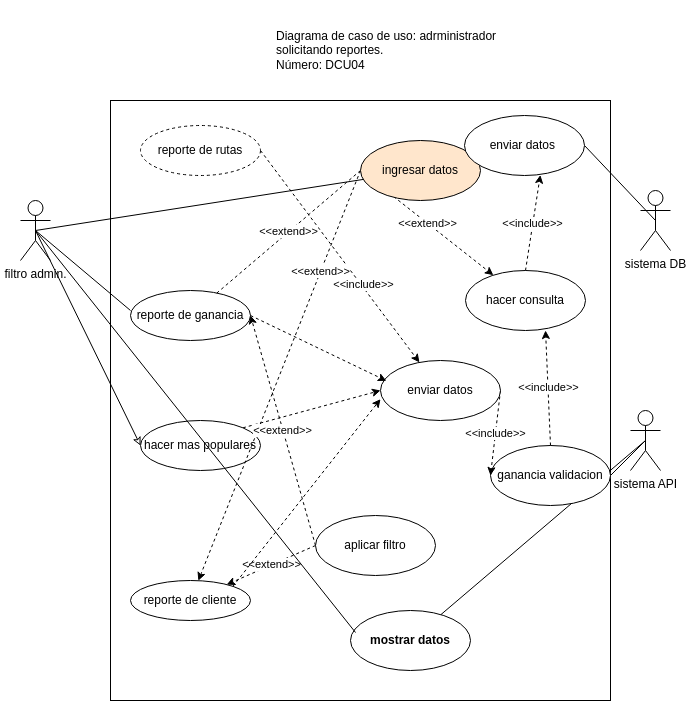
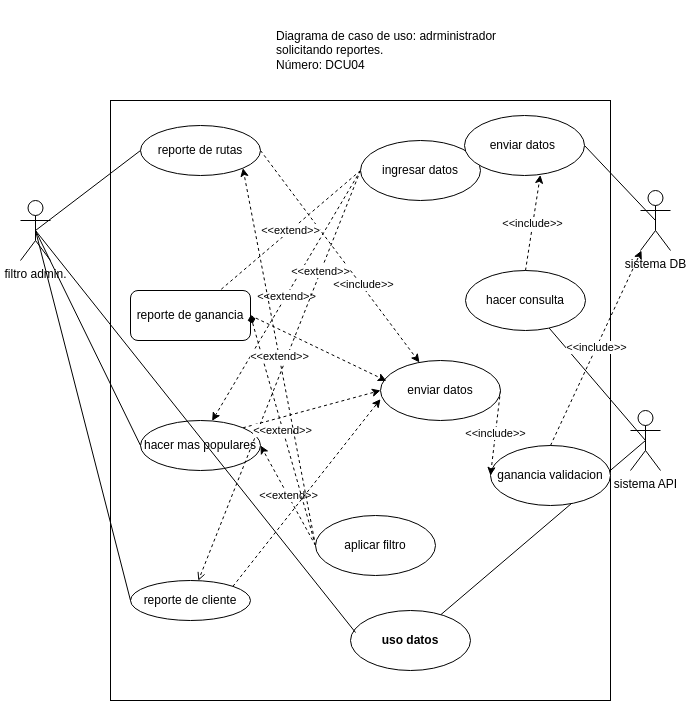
- <mxCell id="5" value="reporte de rutas" style="ellipse;whiteSpace=wrap;html=1;dashed=1;" vertex="1" parent="1"><mxGeometry x="140" y="125" width="120" height="50" as="geometry" /></mxCell>
+ <mxCell id="5" value="reporte de rutas" style="ellipse;whiteSpace=wrap;html=1;" vertex="1" parent="1"><mxGeometry x="140" y="125" width="120" height="50" as="geometry" /></mxCell>
- <mxCell id="24" value="ingresar datos" style="ellipse;whiteSpace=wrap;html=1;fillColor=#ffe6cc;" vertex="1" parent="1"><mxGeometry x="360" y="140" width="120" height="60" as="geometry" /></mxCell>
+ <mxCell id="24" value="ingresar datos" style="ellipse;whiteSpace=wrap;html=1;" vertex="1" parent="1"><mxGeometry x="360" y="140" width="120" height="60" as="geometry" /></mxCell>
+ <mxCell id="10" style="rounded=0;orthogonalLoop=1;jettySize=auto;html=1;exitX=0.5;exitY=0.5;exitDx=0;exitDy=0;exitPerimeter=0;entryX=0;entryY=0.5;entryDx=0;entryDy=0;endArrow=none;endFill=0;" edge="1" parent="1" source="13" target="5"><mxGeometry relative="1" as="geometry" /></mxCell>
- <mxCell id="11" style="rounded=0;orthogonalLoop=1;jettySize=auto;html=1;exitX=0.5;exitY=0.5;exitDx=0;exitDy=0;exitPerimeter=0;endArrow=none;endFill=0;" edge="1" parent="1" source="13" target="24"><mxGeometry relative="1" as="geometry" /></mxCell>
+ <mxCell id="11" style="rounded=0;orthogonalLoop=1;jettySize=auto;html=1;exitX=0.5;exitY=0.5;exitDx=0;exitDy=0;exitPerimeter=0;entryX=0;entryY=0.5;entryDx=0;entryDy=0;endArrow=none;endFill=0;" edge="1" parent="1" source="13" target="7"><mxGeometry relative="1" as="geometry" /></mxCell>
- <mxCell id="21" value="&amp;lt;&amp;lt;extend&amp;gt;&amp;gt;" style="rounded=0;orthogonalLoop=1;jettySize=auto;html=1;exitX=0;exitY=0.5;exitDx=0;exitDy=0;dashed=1;" edge="1" parent="1" source="24" target="34"><mxGeometry relative="1" as="geometry" /></mxCell>
+ <mxCell id="21" value="&amp;lt;&amp;lt;extend&amp;gt;&amp;gt;" style="rounded=0;orthogonalLoop=1;jettySize=auto;html=1;exitX=0;exitY=0.5;exitDx=0;exitDy=0;entryX=0.597;entryY=0.007;entryDx=0;entryDy=0;dashed=1;entryPerimeter=0;" edge="1" parent="1" source="24" target="9"><mxGeometry relative="1" as="geometry" /></mxCell>
- <mxCell id="27" style="rounded=0;orthogonalLoop=1;jettySize=auto;html=1;exitX=0.5;exitY=0.5;exitDx=0;exitDy=0;exitPerimeter=0;entryX=0;entryY=0.4;entryDx=0;entryDy=0;entryPerimeter=0;endArrow=none;endFill=0;" edge="1" parent="1" source="13" target="6"><mxGeometry relative="1" as="geometry" /></mxCell>
- <mxCell id="6" value="reporte de ganancia" style="ellipse;whiteSpace=wrap;html=1;" vertex="1" parent="1"><mxGeometry x="130" y="290" width="120" height="50" as="geometry" /></mxCell>
+ <mxCell id="6" value="reporte de ganancia" style="whiteSpace=wrap;html=1;rounded=1;" vertex="1" parent="1"><mxGeometry x="130" y="290" width="120" height="50" as="geometry" /></mxCell>
- <mxCell id="29" value="&amp;lt;&amp;lt;extend&amp;gt;&amp;gt;" style="rounded=0;orthogonalLoop=1;jettySize=auto;html=1;exitX=0;exitY=0.5;exitDx=0;exitDy=0;entryX=1;entryY=0.5;entryDx=0;entryDy=0;dashed=1;" edge="1" parent="1" source="31" target="6"><mxGeometry relative="1" as="geometry" /></mxCell>
+ <mxCell id="29" value="&amp;lt;&amp;lt;extend&amp;gt;&amp;gt;" style="rounded=0;orthogonalLoop=1;jettySize=auto;html=1;exitX=0;exitY=0.5;exitDx=0;exitDy=0;entryX=1;entryY=0.5;entryDx=0;entryDy=0;dashed=1;endArrow=diamond;" edge="1" parent="1" source="31" target="6"><mxGeometry relative="1" as="geometry" /></mxCell>
+ <mxCell id="14" style="rounded=0;orthogonalLoop=1;jettySize=auto;html=1;exitX=0.5;exitY=0.5;exitDx=0;exitDy=0;exitPerimeter=0;endArrow=none;endFill=0;" edge="1" parent="1" source="17" target="34"><mxGeometry relative="1" as="geometry" /></mxCell>
- <mxCell id="38" value="&amp;lt;&amp;lt;include&amp;gt;&amp;gt;" style="rounded=0;orthogonalLoop=1;jettySize=auto;html=1;exitX=0.5;exitY=0;exitDx=0;exitDy=0;entryX=0.667;entryY=1;entryDx=0;entryDy=0;entryPerimeter=0;dashed=1;" edge="1" parent="1" source="25" target="34"><mxGeometry relative="1" as="geometry" /></mxCell>
+ <mxCell id="38" value="&amp;lt;&amp;lt;include&amp;gt;&amp;gt;" style="rounded=0;orthogonalLoop=1;jettySize=auto;html=1;exitX=0.5;exitY=0;exitDx=0;exitDy=0;dashed=1;" edge="1" parent="1" source="25" target="19"><mxGeometry relative="1" as="geometry" /></mxCell>
- <mxCell id="12" style="rounded=0;orthogonalLoop=1;jettySize=auto;html=1;exitX=0.5;exitY=0.5;exitDx=0;exitDy=0;exitPerimeter=0;entryX=0;entryY=0.5;entryDx=0;entryDy=0;endArrow=classic;endFill=0;" edge="1" parent="1" source="13" target="9"><mxGeometry relative="1" as="geometry" /></mxCell>
+ <mxCell id="12" style="rounded=0;orthogonalLoop=1;jettySize=auto;html=1;exitX=0.5;exitY=0.5;exitDx=0;exitDy=0;exitPerimeter=0;entryX=0;entryY=0.5;entryDx=0;entryDy=0;endArrow=none;endFill=0;" edge="1" parent="1" source="13" target="9"><mxGeometry relative="1" as="geometry" /></mxCell>
- <mxCell id="15" style="rounded=0;orthogonalLoop=1;jettySize=auto;html=1;exitX=0.5;exitY=0.5;exitDx=0;exitDy=0;exitPerimeter=0;entryX=1;entryY=0.5;entryDx=0;entryDy=0;endArrow=none;endFill=0;" edge="1" parent="1" source="17" target="25"><mxGeometry relative="1" as="geometry" /></mxCell>
+ <mxCell id="28" value="&amp;lt;&amp;lt;extend&amp;gt;&amp;gt;" style="rounded=0;orthogonalLoop=1;jettySize=auto;html=1;exitX=0;exitY=0.5;exitDx=0;exitDy=0;entryX=1;entryY=0.5;entryDx=0;entryDy=0;dashed=1;" edge="1" parent="1" source="31" target="9"><mxGeometry relative="1" as="geometry" /></mxCell>
- <mxCell id="30" value="&amp;lt;&amp;lt;extend&amp;gt;&amp;gt;" style="rounded=0;orthogonalLoop=1;jettySize=auto;html=1;exitX=0;exitY=0.5;exitDx=0;exitDy=0;dashed=1;" edge="1" parent="1" source="31" target="7"><mxGeometry relative="1" as="geometry" /></mxCell>
+ <mxCell id="30" value="&amp;lt;&amp;lt;extend&amp;gt;&amp;gt;" style="rounded=0;orthogonalLoop=1;jettySize=auto;html=1;exitX=0;exitY=0.5;exitDx=0;exitDy=0;entryX=1;entryY=1;entryDx=0;entryDy=0;dashed=1;" edge="1" parent="1" source="31" target="5"><mxGeometry relative="1" as="geometry" /></mxCell>
- <mxCell id="22" style="rounded=0;orthogonalLoop=1;jettySize=auto;html=1;exitX=0;exitY=0.5;exitDx=0;exitDy=0;dashed=1;" edge="1" parent="1" source="24" target="7"><mxGeometry relative="1" as="geometry" /></mxCell>
+ <mxCell id="22" style="rounded=0;orthogonalLoop=1;jettySize=auto;html=1;exitX=0;exitY=0.5;exitDx=0;exitDy=0;dashed=1;endArrow=open;" edge="1" parent="1" source="24" target="7"><mxGeometry relative="1" as="geometry" /></mxCell>
- <mxCell id="35" value="mostrar datos" style="ellipse;whiteSpace=wrap;html=1;fontStyle=1" vertex="1" parent="1"><mxGeometry x="350" y="610" width="120" height="60" as="geometry" /></mxCell>
+ <mxCell id="35" value="uso datos" style="ellipse;whiteSpace=wrap;html=1;fontStyle=1" vertex="1" parent="1"><mxGeometry x="350" y="610" width="120" height="60" as="geometry" /></mxCell>
